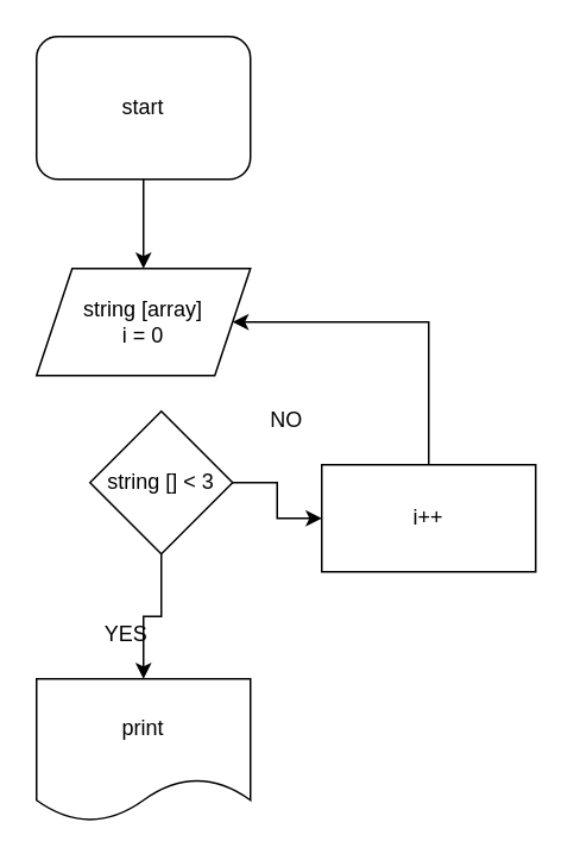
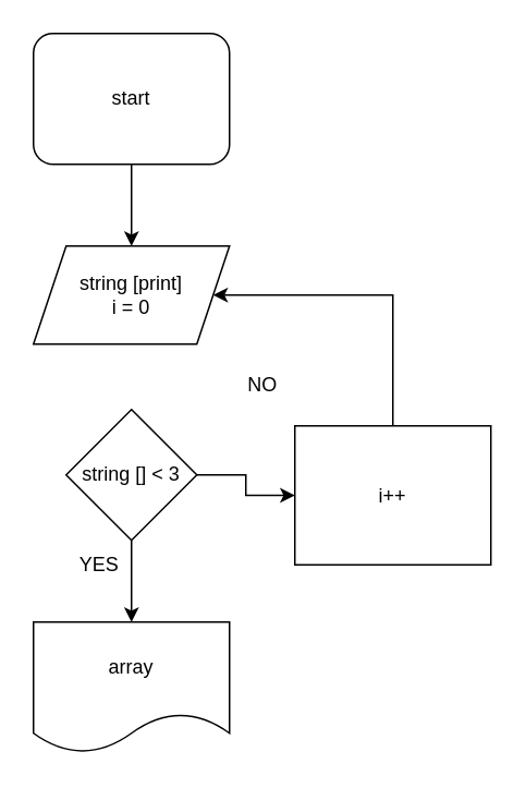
- <mxCell id="4" value="string [array]&lt;br&gt;i = 0" style="shape=parallelogram;perimeter=parallelogramPerimeter;whiteSpace=wrap;html=1;fixedSize=1;" vertex="1" parent="1"><mxGeometry x="20" y="150" width="120" height="60" as="geometry" /></mxCell>
+ <mxCell id="4" value="string [print]&lt;br&gt;i = 0" style="shape=parallelogram;perimeter=parallelogramPerimeter;whiteSpace=wrap;html=1;fixedSize=1;" vertex="1" parent="1"><mxGeometry x="20" y="150" width="120" height="60" as="geometry" /></mxCell>
- <mxCell id="7" value="string [] &amp;lt; 3" style="rhombus;whiteSpace=wrap;html=1;" vertex="1" parent="1"><mxGeometry x="50" y="230" width="80" height="80" as="geometry" /></mxCell>
+ <mxCell id="7" value="string [] &amp;lt; 3" style="rhombus;whiteSpace=wrap;html=1;" vertex="1" parent="1"><mxGeometry x="40" y="250" width="80" height="80" as="geometry" /></mxCell>
- <mxCell id="9" value="i++" style="whiteSpace=wrap;html=1;" vertex="1" parent="1"><mxGeometry x="180" y="260" width="120" height="60" as="geometry" /></mxCell>
+ <mxCell id="9" value="i++" style="whiteSpace=wrap;html=1;" vertex="1" parent="1"><mxGeometry x="180" y="260" width="120" height="85" as="geometry" /></mxCell>
- <mxCell id="11" value="YES" style="text;html=1;align=center;verticalAlign=middle;resizable=0;points=[];autosize=1;strokeColor=none;fillColor=none;" vertex="1" parent="1"><mxGeometry x="45" y="340" width="50" height="30" as="geometry" /></mxCell>
+ <mxCell id="11" value="YES" style="text;html=1;align=center;verticalAlign=middle;resizable=0;points=[];autosize=1;strokeColor=none;fillColor=none;" vertex="1" parent="1"><mxGeometry x="35" y="330" width="50" height="30" as="geometry" /></mxCell>
- <mxCell id="8" value="print" style="shape=document;whiteSpace=wrap;html=1;boundedLbl=1;" vertex="1" parent="1"><mxGeometry x="20" y="380" width="120" height="80" as="geometry" /></mxCell>
+ <mxCell id="8" value="array" style="shape=document;whiteSpace=wrap;html=1;boundedLbl=1;" vertex="1" parent="1"><mxGeometry x="20" y="380" width="120" height="80" as="geometry" /></mxCell>
